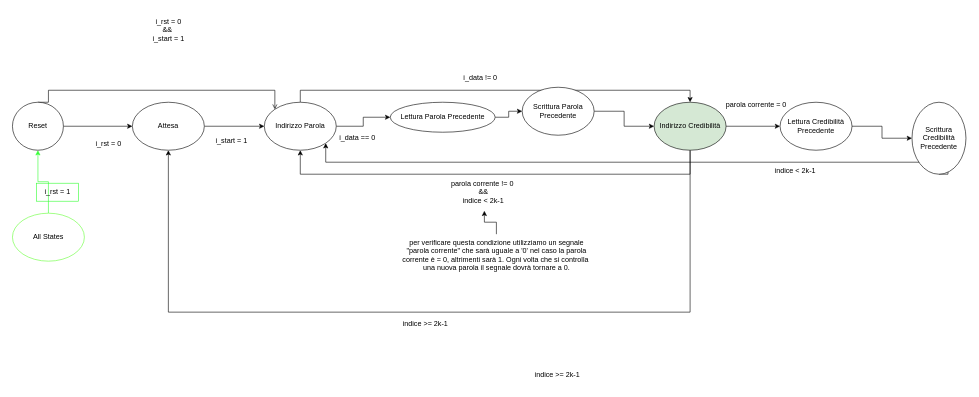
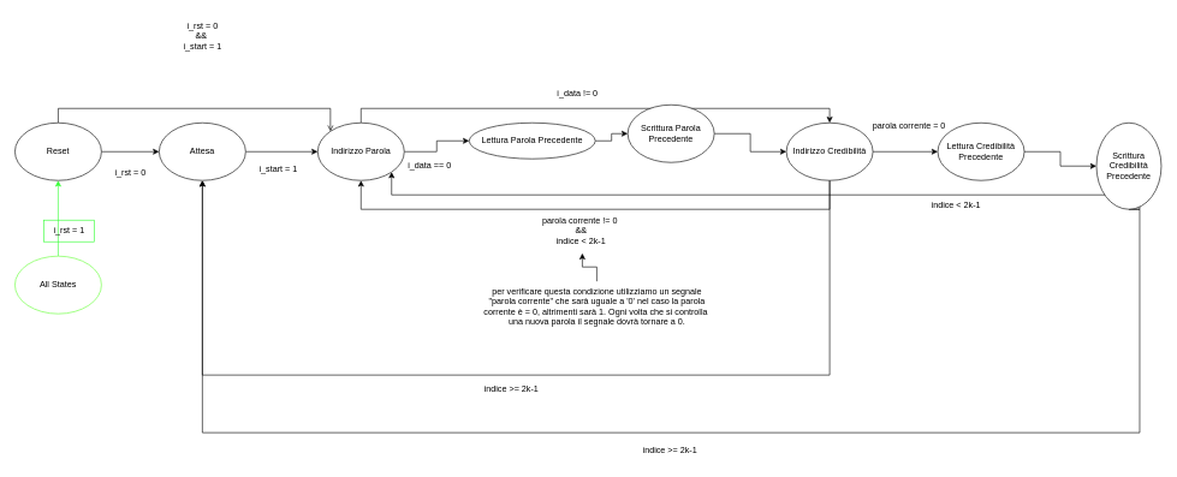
- <mxCell id="20" value="Reset" style="ellipse;whiteSpace=wrap;html=1;" vertex="1" parent="1"><mxGeometry x="20" y="170" width="85" height="80" as="geometry" /></mxCell>
+ <mxCell id="20" value="Reset" style="ellipse;whiteSpace=wrap;html=1;" vertex="1" parent="1"><mxGeometry x="20" y="170" width="120" height="80" as="geometry" /></mxCell>
- <mxCell id="7" value="Indirizzo Credibilità" style="ellipse;whiteSpace=wrap;html=1;fillColor=#d5e8d4;" vertex="1" parent="1"><mxGeometry x="1090" y="170" width="120" height="80" as="geometry" /></mxCell>
+ <mxCell id="7" value="Indirizzo Credibilità" style="ellipse;whiteSpace=wrap;html=1;" vertex="1" parent="1"><mxGeometry x="1090" y="170" width="120" height="80" as="geometry" /></mxCell>
+ <mxCell id="9" style="edgeStyle=orthogonalEdgeStyle;rounded=0;orthogonalLoop=1;jettySize=auto;html=1;exitX=0.5;exitY=1;exitDx=0;exitDy=0;entryX=0.5;entryY=1;entryDx=0;entryDy=0;" edge="1" parent="1" source="10" target="17"><mxGeometry relative="1" as="geometry"><Array as="points"><mxPoint x="1580" y="600" /><mxPoint x="280" y="600" /></Array></mxGeometry></mxCell>
